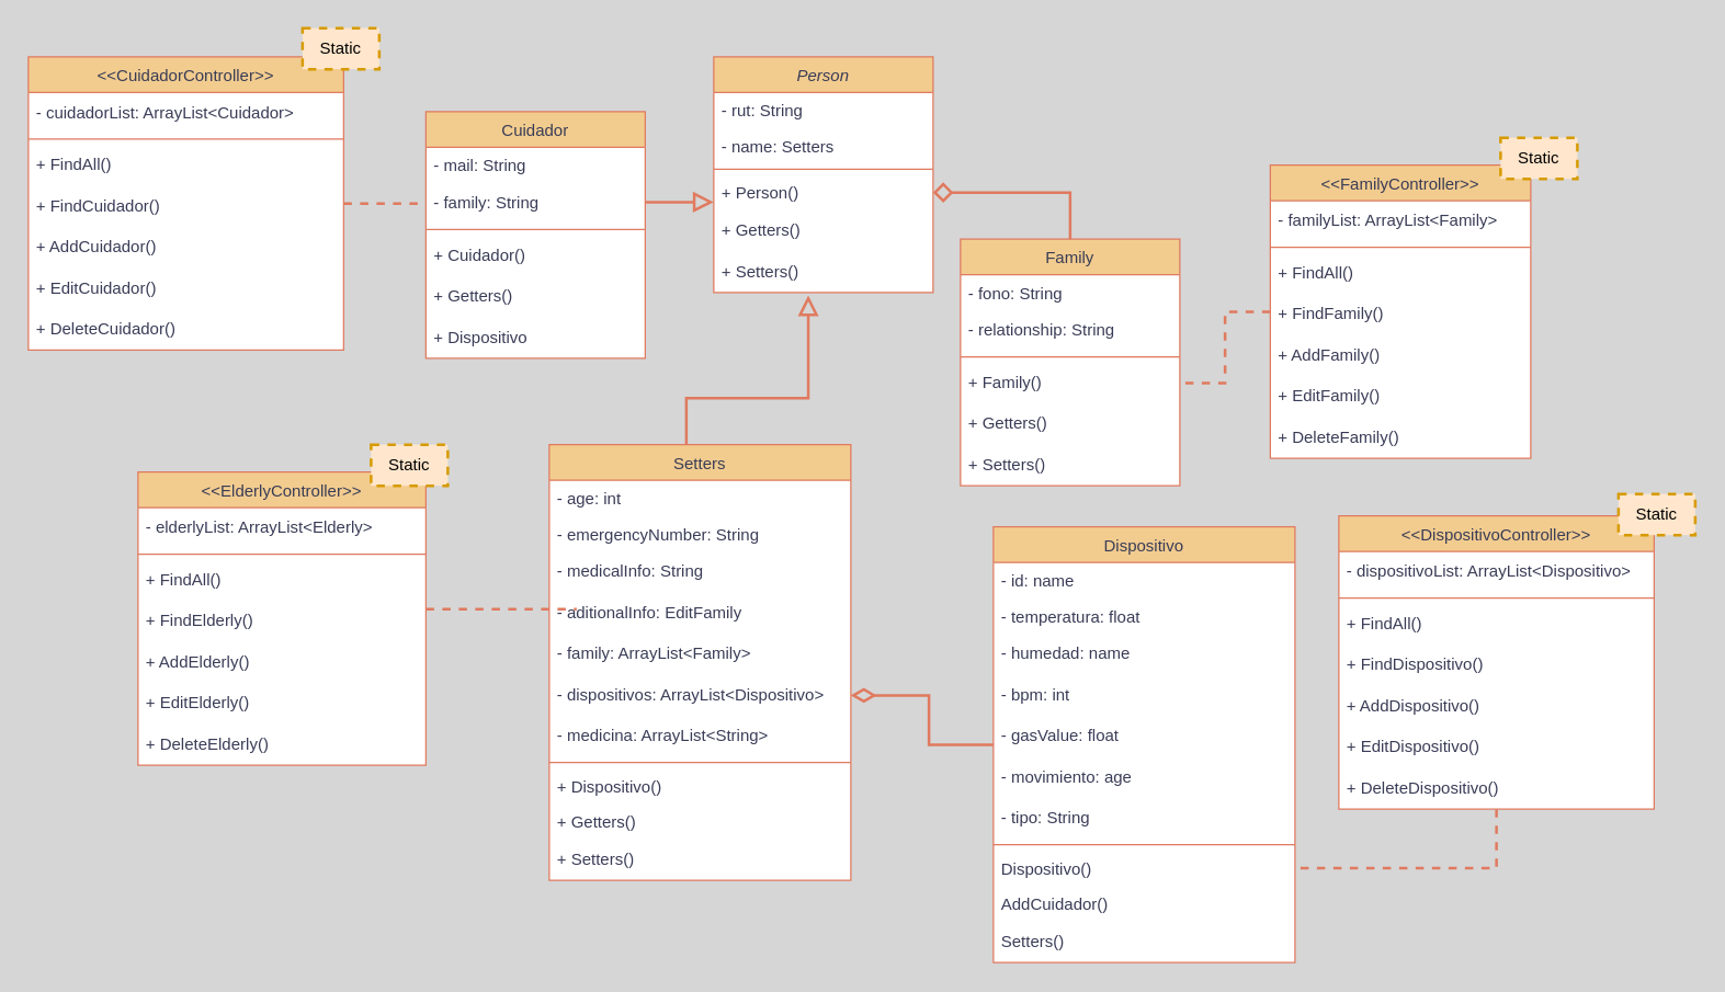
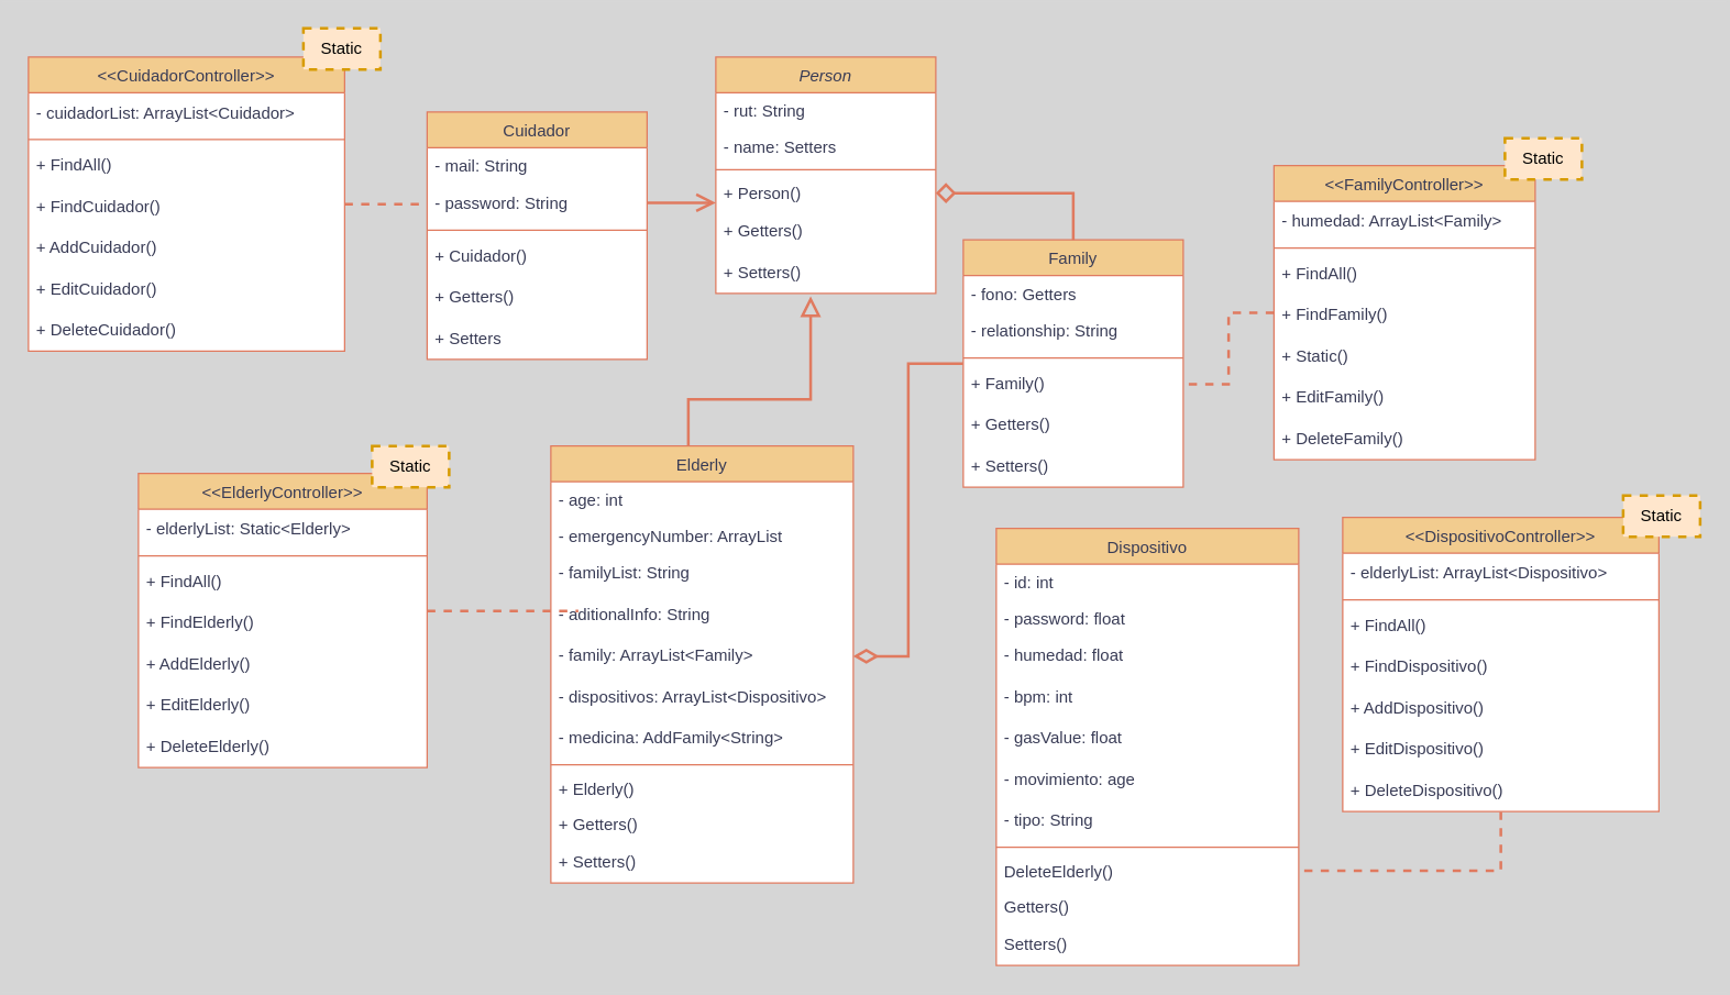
- <mxCell id="29" value="" style="endArrow=block;endSize=10;endFill=0;shadow=0;strokeWidth=2;rounded=0;curved=0;edgeStyle=elbowEdgeStyle;elbow=vertical;labelBackgroundColor=none;strokeColor=#E07A5F;fontColor=default;" parent="1" source="22" target="2" edge="1"><mxGeometry width="160" relative="1" as="geometry"><mxPoint x="500" y="283" as="sourcePoint" /><mxPoint x="600" y="181" as="targetPoint" /></mxGeometry></mxCell>
+ <mxCell id="29" value="" style="endArrow=open;endSize=10;endFill=0;shadow=0;strokeWidth=2;rounded=0;curved=0;edgeStyle=elbowEdgeStyle;elbow=vertical;labelBackgroundColor=none;strokeColor=#E07A5F;fontColor=default;" parent="1" source="22" target="2" edge="1"><mxGeometry width="160" relative="1" as="geometry"><mxPoint x="500" y="283" as="sourcePoint" /><mxPoint x="600" y="181" as="targetPoint" /></mxGeometry></mxCell>
- <mxCell id="24" value="- family: String" style="text;strokeColor=none;fillColor=none;align=left;verticalAlign=middle;spacingLeft=4;spacingRight=4;overflow=hidden;points=[[0,0.5],[1,0.5]];portConstraint=eastwest;rotatable=0;whiteSpace=wrap;html=1;fontColor=#393C56;" vertex="1" parent="22"><mxGeometry y="52" width="160" height="30" as="geometry" /></mxCell>
+ <mxCell id="24" value="- password: String" style="text;strokeColor=none;fillColor=none;align=left;verticalAlign=middle;spacingLeft=4;spacingRight=4;overflow=hidden;points=[[0,0.5],[1,0.5]];portConstraint=eastwest;rotatable=0;whiteSpace=wrap;html=1;fontColor=#393C56;" vertex="1" parent="22"><mxGeometry y="52" width="160" height="30" as="geometry" /></mxCell>
- <mxCell id="64" value="- familyList: ArrayList&amp;lt;Family&amp;gt;" style="text;strokeColor=none;fillColor=none;align=left;verticalAlign=middle;spacingLeft=4;spacingRight=4;overflow=hidden;points=[[0,0.5],[1,0.5]];portConstraint=eastwest;rotatable=0;whiteSpace=wrap;html=1;fontColor=#393C56;" vertex="1" parent="63"><mxGeometry y="26" width="190" height="30" as="geometry" /></mxCell>
+ <mxCell id="64" value="- humedad: ArrayList&amp;lt;Family&amp;gt;" style="text;strokeColor=none;fillColor=none;align=left;verticalAlign=middle;spacingLeft=4;spacingRight=4;overflow=hidden;points=[[0,0.5],[1,0.5]];portConstraint=eastwest;rotatable=0;whiteSpace=wrap;html=1;fontColor=#393C56;" vertex="1" parent="63"><mxGeometry y="26" width="190" height="30" as="geometry" /></mxCell>
- <mxCell id="32" value="- fono: String" style="text;align=left;verticalAlign=top;spacingLeft=4;spacingRight=4;overflow=hidden;rotatable=0;points=[[0,0.5],[1,0.5]];portConstraint=eastwest;labelBackgroundColor=none;fontColor=#393C56;" vertex="1" parent="31"><mxGeometry y="26" width="160" height="26" as="geometry" /></mxCell>
+ <mxCell id="32" value="- fono: Getters" style="text;align=left;verticalAlign=top;spacingLeft=4;spacingRight=4;overflow=hidden;rotatable=0;points=[[0,0.5],[1,0.5]];portConstraint=eastwest;labelBackgroundColor=none;fontColor=#393C56;" vertex="1" parent="31"><mxGeometry y="26" width="160" height="26" as="geometry" /></mxCell>
- <mxCell id="28" value="+ Dispositivo" style="text;strokeColor=none;fillColor=none;align=left;verticalAlign=middle;spacingLeft=4;spacingRight=4;overflow=hidden;points=[[0,0.5],[1,0.5]];portConstraint=eastwest;rotatable=0;whiteSpace=wrap;html=1;fontColor=#393C56;" vertex="1" parent="22"><mxGeometry y="150" width="160" height="30" as="geometry" /></mxCell>
+ <mxCell id="28" value="+ Setters" style="text;strokeColor=none;fillColor=none;align=left;verticalAlign=middle;spacingLeft=4;spacingRight=4;overflow=hidden;points=[[0,0.5],[1,0.5]];portConstraint=eastwest;rotatable=0;whiteSpace=wrap;html=1;fontColor=#393C56;" vertex="1" parent="22"><mxGeometry y="150" width="160" height="30" as="geometry" /></mxCell>
- <mxCell id="68" value="+ AddFamily()" style="text;strokeColor=none;fillColor=none;align=left;verticalAlign=middle;spacingLeft=4;spacingRight=4;overflow=hidden;points=[[0,0.5],[1,0.5]];portConstraint=eastwest;rotatable=0;whiteSpace=wrap;html=1;fontColor=#393C56;" vertex="1" parent="63"><mxGeometry y="124" width="190" height="30" as="geometry" /></mxCell>
+ <mxCell id="68" value="+ Static()" style="text;strokeColor=none;fillColor=none;align=left;verticalAlign=middle;spacingLeft=4;spacingRight=4;overflow=hidden;points=[[0,0.5],[1,0.5]];portConstraint=eastwest;rotatable=0;whiteSpace=wrap;html=1;fontColor=#393C56;" vertex="1" parent="63"><mxGeometry y="124" width="190" height="30" as="geometry" /></mxCell>
- <mxCell id="9" value="Setters" style="swimlane;fontStyle=0;align=center;verticalAlign=top;childLayout=stackLayout;horizontal=1;startSize=26;horizontalStack=0;resizeParent=1;resizeLast=0;collapsible=1;marginBottom=0;rounded=0;shadow=0;strokeWidth=1;labelBackgroundColor=none;fillColor=#F2CC8F;strokeColor=#E07A5F;fontColor=#393C56;swimlaneFillColor=default;" parent="1" vertex="1"><mxGeometry x="400" y="324" width="220" height="318" as="geometry"><mxRectangle x="220" y="340" width="160" height="26" as="alternateBounds" /></mxGeometry></mxCell>
+ <mxCell id="9" value="Elderly" style="swimlane;fontStyle=0;align=center;verticalAlign=top;childLayout=stackLayout;horizontal=1;startSize=26;horizontalStack=0;resizeParent=1;resizeLast=0;collapsible=1;marginBottom=0;rounded=0;shadow=0;strokeWidth=1;labelBackgroundColor=none;fillColor=#F2CC8F;strokeColor=#E07A5F;fontColor=#393C56;swimlaneFillColor=default;" parent="1" vertex="1"><mxGeometry x="400" y="324" width="220" height="318" as="geometry"><mxRectangle x="220" y="340" width="160" height="26" as="alternateBounds" /></mxGeometry></mxCell>
+ <mxCell id="30" style="edgeStyle=orthogonalEdgeStyle;rounded=0;orthogonalLoop=1;jettySize=auto;html=1;strokeColor=#E07A5F;fontColor=#393C56;fillColor=#F2CC8F;endArrow=diamondThin;endFill=0;endSize=13;targetPerimeterSpacing=8;strokeWidth=2;entryX=1;entryY=0.5;entryDx=0;entryDy=0;shadow=0;flowAnimation=0;" edge="1" parent="1" source="31" target="14"><mxGeometry relative="1" as="geometry"><mxPoint x="670" y="471" as="targetPoint" /><Array as="points"><mxPoint x="660" y="264" /><mxPoint x="660" y="477" /></Array></mxGeometry></mxCell>
- <mxCell id="74" value="- elderlyList: ArrayList&amp;lt;Elderly&amp;gt;" style="text;strokeColor=none;fillColor=none;align=left;verticalAlign=middle;spacingLeft=4;spacingRight=4;overflow=hidden;points=[[0,0.5],[1,0.5]];portConstraint=eastwest;rotatable=0;whiteSpace=wrap;html=1;fontColor=#393C56;" vertex="1" parent="73"><mxGeometry y="26" width="210" height="30" as="geometry" /></mxCell>
+ <mxCell id="74" value="- elderlyList: Static&amp;lt;Elderly&amp;gt;" style="text;strokeColor=none;fillColor=none;align=left;verticalAlign=middle;spacingLeft=4;spacingRight=4;overflow=hidden;points=[[0,0.5],[1,0.5]];portConstraint=eastwest;rotatable=0;whiteSpace=wrap;html=1;fontColor=#393C56;" vertex="1" parent="73"><mxGeometry y="26" width="210" height="30" as="geometry" /></mxCell>
- <mxCell id="11" value="- emergencyNumber: String" style="text;align=left;verticalAlign=top;spacingLeft=4;spacingRight=4;overflow=hidden;rotatable=0;points=[[0,0.5],[1,0.5]];portConstraint=eastwest;rounded=0;shadow=0;html=0;labelBackgroundColor=none;fontColor=#393C56;" parent="9" vertex="1"><mxGeometry y="52" width="220" height="26" as="geometry" /></mxCell>
+ <mxCell id="11" value="- emergencyNumber: ArrayList" style="text;align=left;verticalAlign=top;spacingLeft=4;spacingRight=4;overflow=hidden;rotatable=0;points=[[0,0.5],[1,0.5]];portConstraint=eastwest;rounded=0;shadow=0;html=0;labelBackgroundColor=none;fontColor=#393C56;" parent="9" vertex="1"><mxGeometry y="52" width="220" height="26" as="geometry" /></mxCell>
- <mxCell id="12" value="- medicalInfo: String" style="text;strokeColor=none;fillColor=none;align=left;verticalAlign=middle;spacingLeft=4;spacingRight=4;overflow=hidden;points=[[0,0.5],[1,0.5]];portConstraint=eastwest;rotatable=0;whiteSpace=wrap;html=1;fontColor=#393C56;" vertex="1" parent="9"><mxGeometry y="78" width="220" height="30" as="geometry" /></mxCell>
+ <mxCell id="12" value="- familyList: String" style="text;strokeColor=none;fillColor=none;align=left;verticalAlign=middle;spacingLeft=4;spacingRight=4;overflow=hidden;points=[[0,0.5],[1,0.5]];portConstraint=eastwest;rotatable=0;whiteSpace=wrap;html=1;fontColor=#393C56;" vertex="1" parent="9"><mxGeometry y="78" width="220" height="30" as="geometry" /></mxCell>
- <mxCell id="54" value="- dispositivoList: ArrayList&amp;lt;Dispositivo&amp;gt;" style="text;strokeColor=none;fillColor=none;align=left;verticalAlign=middle;spacingLeft=4;spacingRight=4;overflow=hidden;points=[[0,0.5],[1,0.5]];portConstraint=eastwest;rotatable=0;whiteSpace=wrap;html=1;fontColor=#393C56;" vertex="1" parent="53"><mxGeometry y="26" width="230" height="30" as="geometry" /></mxCell>
+ <mxCell id="54" value="- elderlyList: ArrayList&amp;lt;Dispositivo&amp;gt;" style="text;strokeColor=none;fillColor=none;align=left;verticalAlign=middle;spacingLeft=4;spacingRight=4;overflow=hidden;points=[[0,0.5],[1,0.5]];portConstraint=eastwest;rotatable=0;whiteSpace=wrap;html=1;fontColor=#393C56;" vertex="1" parent="53"><mxGeometry y="26" width="230" height="30" as="geometry" /></mxCell>
- <mxCell id="41" value="- id: name" style="text;align=left;verticalAlign=top;spacingLeft=4;spacingRight=4;overflow=hidden;rotatable=0;points=[[0,0.5],[1,0.5]];portConstraint=eastwest;labelBackgroundColor=none;fontColor=#393C56;" vertex="1" parent="40"><mxGeometry y="26" width="220" height="26" as="geometry" /></mxCell>
+ <mxCell id="41" value="- id: int" style="text;align=left;verticalAlign=top;spacingLeft=4;spacingRight=4;overflow=hidden;rotatable=0;points=[[0,0.5],[1,0.5]];portConstraint=eastwest;labelBackgroundColor=none;fontColor=#393C56;" vertex="1" parent="40"><mxGeometry y="26" width="220" height="26" as="geometry" /></mxCell>
- <mxCell id="13" value="- aditionalInfo: EditFamily" style="text;strokeColor=none;fillColor=none;align=left;verticalAlign=middle;spacingLeft=4;spacingRight=4;overflow=hidden;points=[[0,0.5],[1,0.5]];portConstraint=eastwest;rotatable=0;whiteSpace=wrap;html=1;fontColor=#393C56;" vertex="1" parent="9"><mxGeometry y="108" width="220" height="30" as="geometry" /></mxCell>
+ <mxCell id="13" value="- aditionalInfo: String" style="text;strokeColor=none;fillColor=none;align=left;verticalAlign=middle;spacingLeft=4;spacingRight=4;overflow=hidden;points=[[0,0.5],[1,0.5]];portConstraint=eastwest;rotatable=0;whiteSpace=wrap;html=1;fontColor=#393C56;" vertex="1" parent="9"><mxGeometry y="108" width="220" height="30" as="geometry" /></mxCell>
- <mxCell id="42" value="- temperatura: float" style="text;align=left;verticalAlign=top;spacingLeft=4;spacingRight=4;overflow=hidden;rotatable=0;points=[[0,0.5],[1,0.5]];portConstraint=eastwest;rounded=0;shadow=0;html=0;labelBackgroundColor=none;fontColor=#393C56;" vertex="1" parent="40"><mxGeometry y="52" width="220" height="26" as="geometry" /></mxCell>
+ <mxCell id="42" value="- password: float" style="text;align=left;verticalAlign=top;spacingLeft=4;spacingRight=4;overflow=hidden;rotatable=0;points=[[0,0.5],[1,0.5]];portConstraint=eastwest;rounded=0;shadow=0;html=0;labelBackgroundColor=none;fontColor=#393C56;" vertex="1" parent="40"><mxGeometry y="52" width="220" height="26" as="geometry" /></mxCell>
- <mxCell id="43" value="- humedad: name" style="text;strokeColor=none;fillColor=none;align=left;verticalAlign=middle;spacingLeft=4;spacingRight=4;overflow=hidden;points=[[0,0.5],[1,0.5]];portConstraint=eastwest;rotatable=0;whiteSpace=wrap;html=1;fontColor=#393C56;" vertex="1" parent="40"><mxGeometry y="78" width="220" height="30" as="geometry" /></mxCell>
+ <mxCell id="43" value="- humedad: float" style="text;strokeColor=none;fillColor=none;align=left;verticalAlign=middle;spacingLeft=4;spacingRight=4;overflow=hidden;points=[[0,0.5],[1,0.5]];portConstraint=eastwest;rotatable=0;whiteSpace=wrap;html=1;fontColor=#393C56;" vertex="1" parent="40"><mxGeometry y="78" width="220" height="30" as="geometry" /></mxCell>
- <mxCell id="39" style="rounded=0;orthogonalLoop=1;jettySize=auto;html=1;entryX=1;entryY=0.5;entryDx=0;entryDy=0;strokeColor=#E07A5F;fontColor=#393C56;fillColor=#F2CC8F;endArrow=diamondThin;endFill=0;strokeWidth=2;edgeStyle=orthogonalEdgeStyle;endSize=13;targetPerimeterSpacing=8;" edge="1" parent="1" source="40" target="15"><mxGeometry relative="1" as="geometry" /></mxCell>
- <mxCell id="16" value="- medicina: ArrayList&amp;lt;String&amp;gt;" style="text;strokeColor=none;fillColor=none;align=left;verticalAlign=middle;spacingLeft=4;spacingRight=4;overflow=hidden;points=[[0,0.5],[1,0.5]];portConstraint=eastwest;rotatable=0;whiteSpace=wrap;html=1;fontColor=#393C56;" vertex="1" parent="9"><mxGeometry y="198" width="220" height="30" as="geometry" /></mxCell>
+ <mxCell id="16" value="- medicina: AddFamily&amp;lt;String&amp;gt;" style="text;strokeColor=none;fillColor=none;align=left;verticalAlign=middle;spacingLeft=4;spacingRight=4;overflow=hidden;points=[[0,0.5],[1,0.5]];portConstraint=eastwest;rotatable=0;whiteSpace=wrap;html=1;fontColor=#393C56;" vertex="1" parent="9"><mxGeometry y="198" width="220" height="30" as="geometry" /></mxCell>
- <mxCell id="18" value="+ Dispositivo()" style="text;align=left;verticalAlign=top;spacingLeft=4;spacingRight=4;overflow=hidden;rotatable=0;points=[[0,0.5],[1,0.5]];portConstraint=eastwest;fontStyle=0;labelBackgroundColor=none;fontColor=#393C56;" parent="9" vertex="1"><mxGeometry y="236" width="220" height="26" as="geometry" /></mxCell>
+ <mxCell id="18" value="+ Elderly()" style="text;align=left;verticalAlign=top;spacingLeft=4;spacingRight=4;overflow=hidden;rotatable=0;points=[[0,0.5],[1,0.5]];portConstraint=eastwest;fontStyle=0;labelBackgroundColor=none;fontColor=#393C56;" parent="9" vertex="1"><mxGeometry y="236" width="220" height="26" as="geometry" /></mxCell>
- <mxCell id="49" value="Dispositivo()" style="text;align=left;verticalAlign=top;spacingLeft=4;spacingRight=4;overflow=hidden;rotatable=0;points=[[0,0.5],[1,0.5]];portConstraint=eastwest;fontStyle=0;labelBackgroundColor=none;fontColor=#393C56;" vertex="1" parent="40"><mxGeometry y="236" width="220" height="26" as="geometry" /></mxCell>
+ <mxCell id="49" value="DeleteElderly()" style="text;align=left;verticalAlign=top;spacingLeft=4;spacingRight=4;overflow=hidden;rotatable=0;points=[[0,0.5],[1,0.5]];portConstraint=eastwest;fontStyle=0;labelBackgroundColor=none;fontColor=#393C56;" vertex="1" parent="40"><mxGeometry y="236" width="220" height="26" as="geometry" /></mxCell>
- <mxCell id="50" value="AddCuidador()" style="text;align=left;verticalAlign=top;spacingLeft=4;spacingRight=4;overflow=hidden;rotatable=0;points=[[0,0.5],[1,0.5]];portConstraint=eastwest;labelBackgroundColor=none;fontColor=#393C56;" vertex="1" parent="40"><mxGeometry y="262" width="220" height="26" as="geometry" /></mxCell>
+ <mxCell id="50" value="Getters()" style="text;align=left;verticalAlign=top;spacingLeft=4;spacingRight=4;overflow=hidden;rotatable=0;points=[[0,0.5],[1,0.5]];portConstraint=eastwest;labelBackgroundColor=none;fontColor=#393C56;" vertex="1" parent="40"><mxGeometry y="262" width="220" height="26" as="geometry" /></mxCell>
